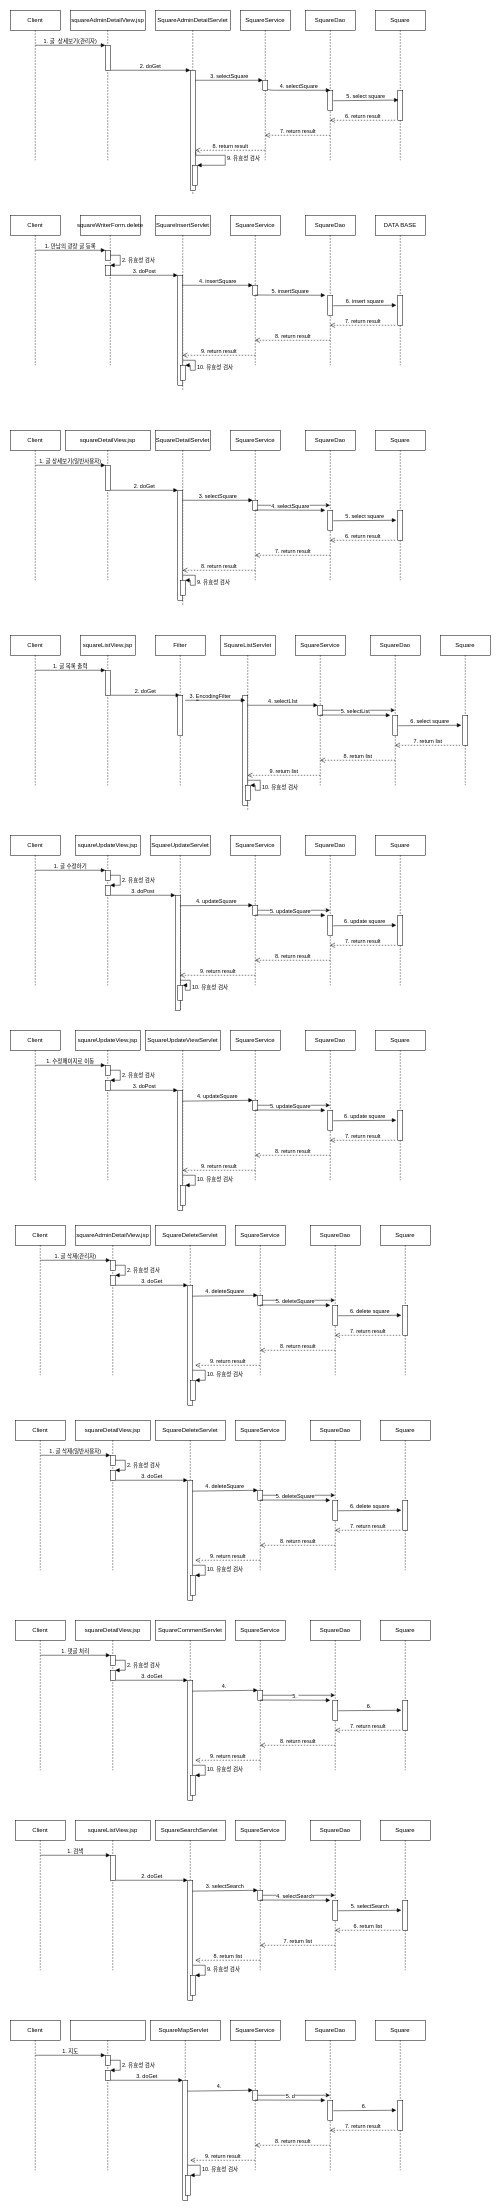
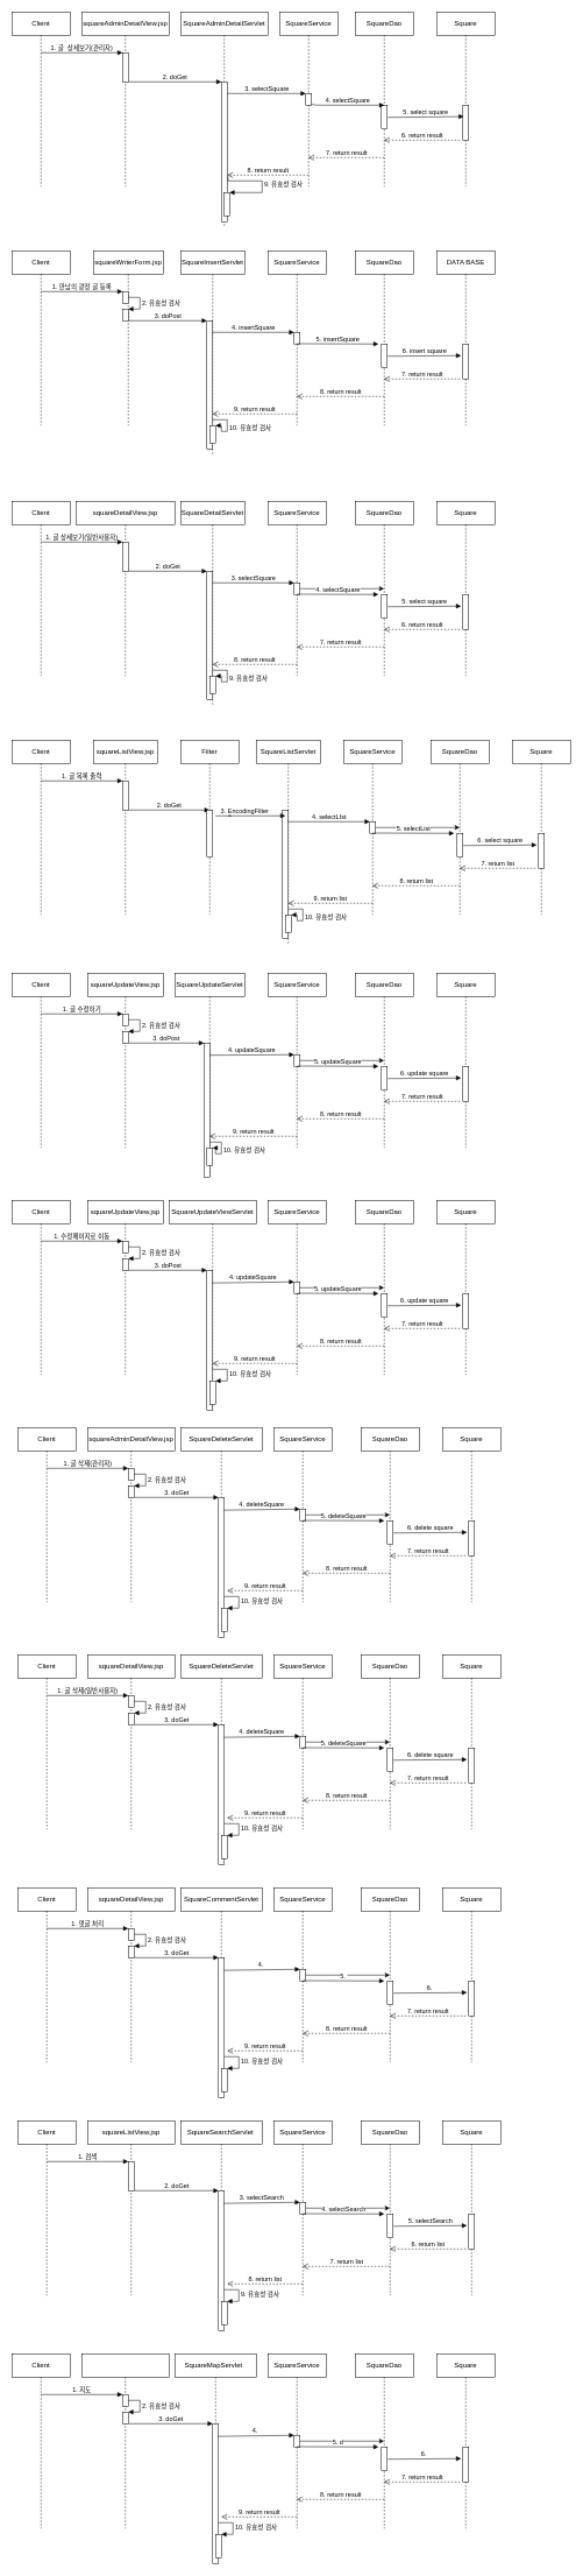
- <mxCell id="23" value="squareWriterForm.delete" style="shape=umlLifeline;perimeter=lifelinePerimeter;whiteSpace=wrap;html=1;container=1;collapsible=0;recursiveResize=0;outlineConnect=0;" vertex="1" parent="1"><mxGeometry x="160" y="430" width="120" height="300" as="geometry" /></mxCell>
+ <mxCell id="23" value="squareWriterForm.jsp" style="shape=umlLifeline;perimeter=lifelinePerimeter;whiteSpace=wrap;html=1;container=1;collapsible=0;recursiveResize=0;outlineConnect=0;" vertex="1" parent="1"><mxGeometry x="160" y="430" width="120" height="300" as="geometry" /></mxCell>
